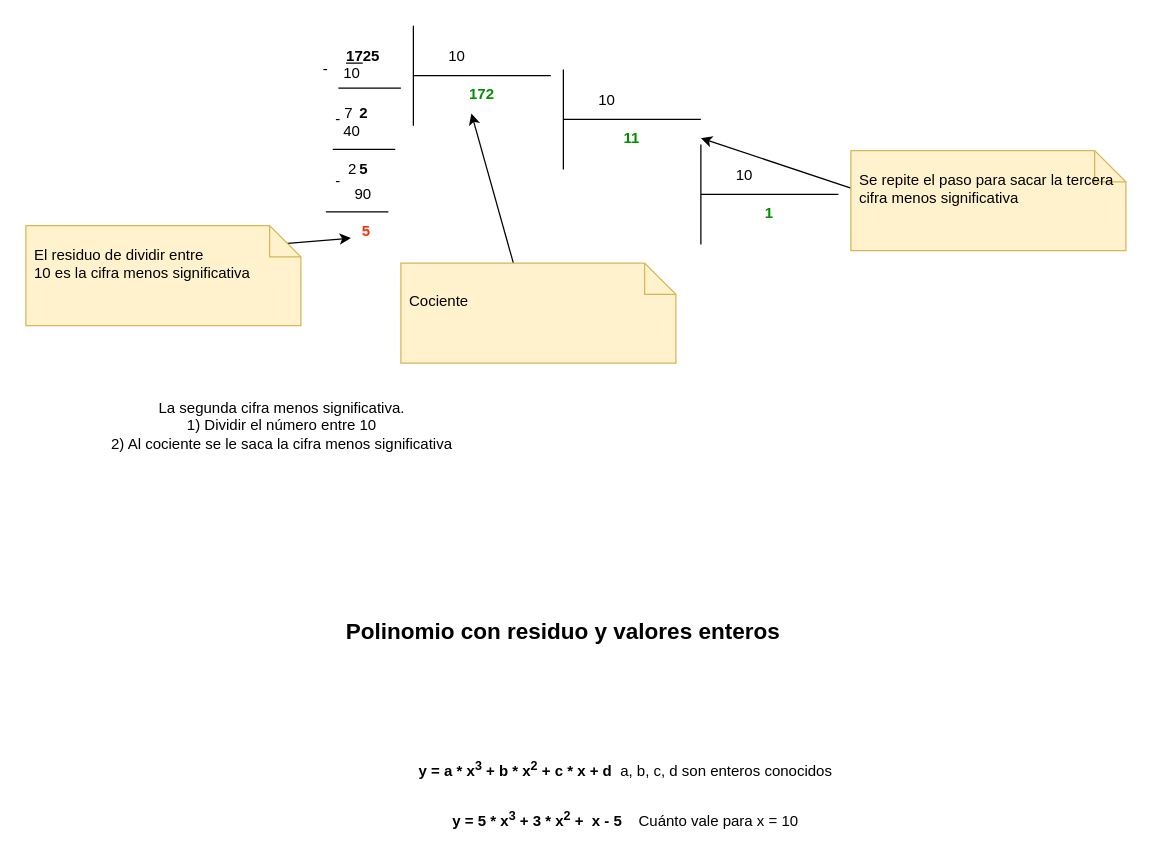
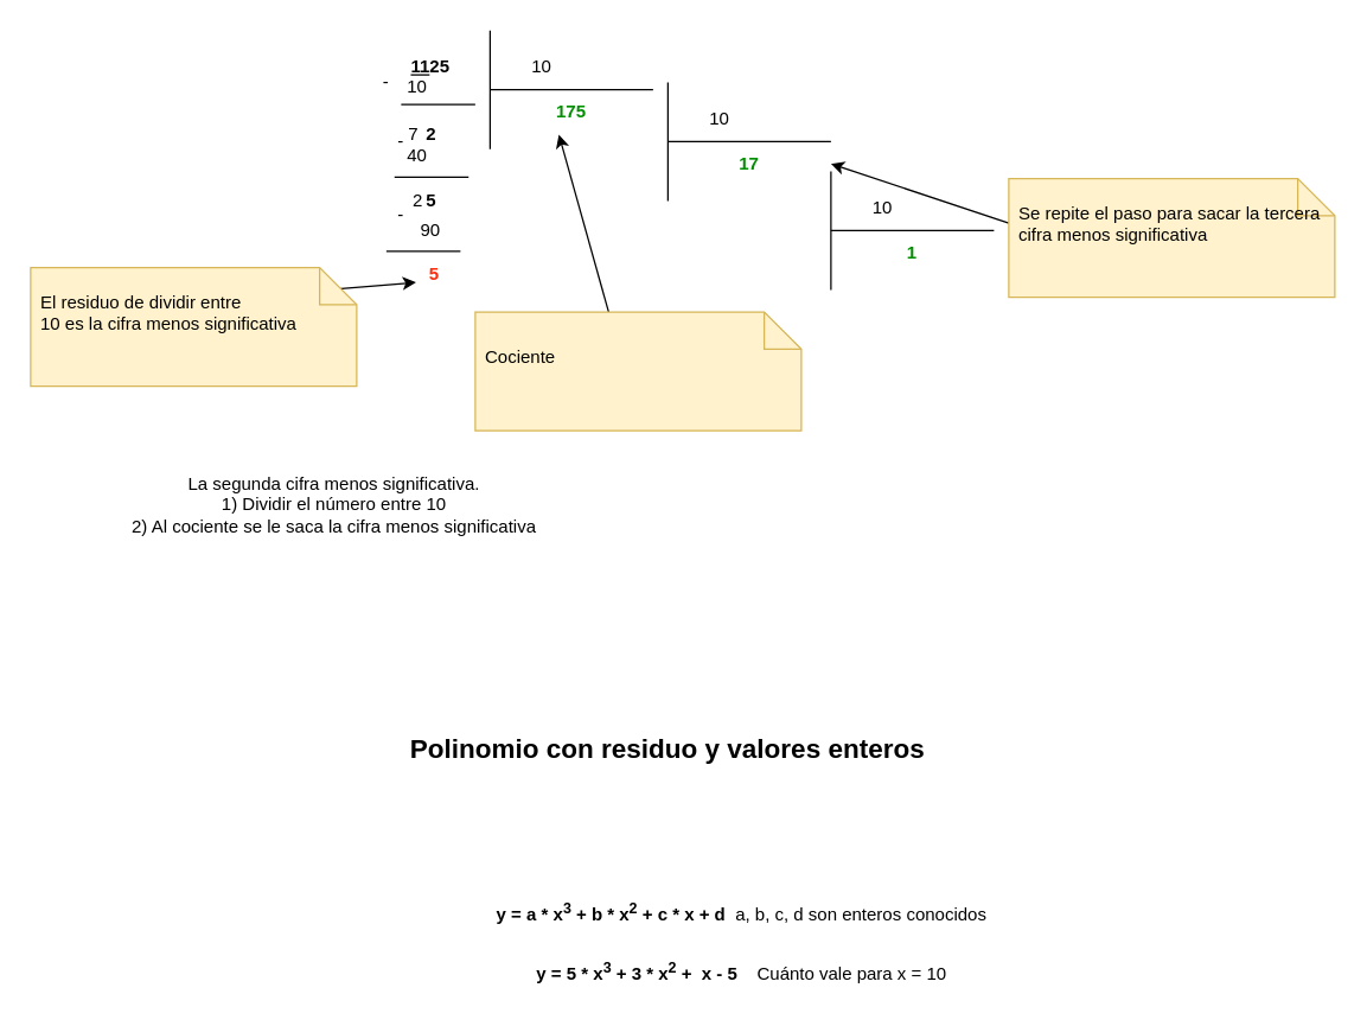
- <mxCell id="4" value="&lt;b&gt;&lt;u&gt;17&lt;/u&gt;25&lt;/b&gt;" style="text;html=1;align=center;verticalAlign=middle;whiteSpace=wrap;rounded=0;" vertex="1" parent="1"><mxGeometry x="260" y="30" width="60" height="30" as="geometry" /></mxCell>
+ <mxCell id="4" value="&lt;b&gt;&lt;u&gt;11&lt;/u&gt;25&lt;/b&gt;" style="text;html=1;align=center;verticalAlign=middle;whiteSpace=wrap;rounded=0;" vertex="1" parent="1"><mxGeometry x="260" y="30" width="60" height="30" as="geometry" /></mxCell>
- <mxCell id="7" value="&lt;font color=&quot;#008f00&quot;&gt;&lt;b&gt;172&lt;/b&gt;&lt;/font&gt;" style="text;html=1;align=center;verticalAlign=middle;whiteSpace=wrap;rounded=0;" vertex="1" parent="1"><mxGeometry x="330" y="60" width="110" height="30" as="geometry" /></mxCell>
+ <mxCell id="7" value="&lt;font color=&quot;#008f00&quot;&gt;&lt;b&gt;175&lt;/b&gt;&lt;/font&gt;" style="text;html=1;align=center;verticalAlign=middle;whiteSpace=wrap;rounded=0;" vertex="1" parent="1"><mxGeometry x="330" y="60" width="110" height="30" as="geometry" /></mxCell>
- <mxCell id="34" value="&lt;font color=&quot;#008f00&quot;&gt;&lt;b&gt;11&lt;/b&gt;&lt;/font&gt;" style="text;html=1;align=center;verticalAlign=middle;whiteSpace=wrap;rounded=0;" vertex="1" parent="1"><mxGeometry x="450" y="95" width="110" height="30" as="geometry" /></mxCell>
+ <mxCell id="34" value="&lt;font color=&quot;#008f00&quot;&gt;&lt;b&gt;17&lt;/b&gt;&lt;/font&gt;" style="text;html=1;align=center;verticalAlign=middle;whiteSpace=wrap;rounded=0;" vertex="1" parent="1"><mxGeometry x="450" y="95" width="110" height="30" as="geometry" /></mxCell>
